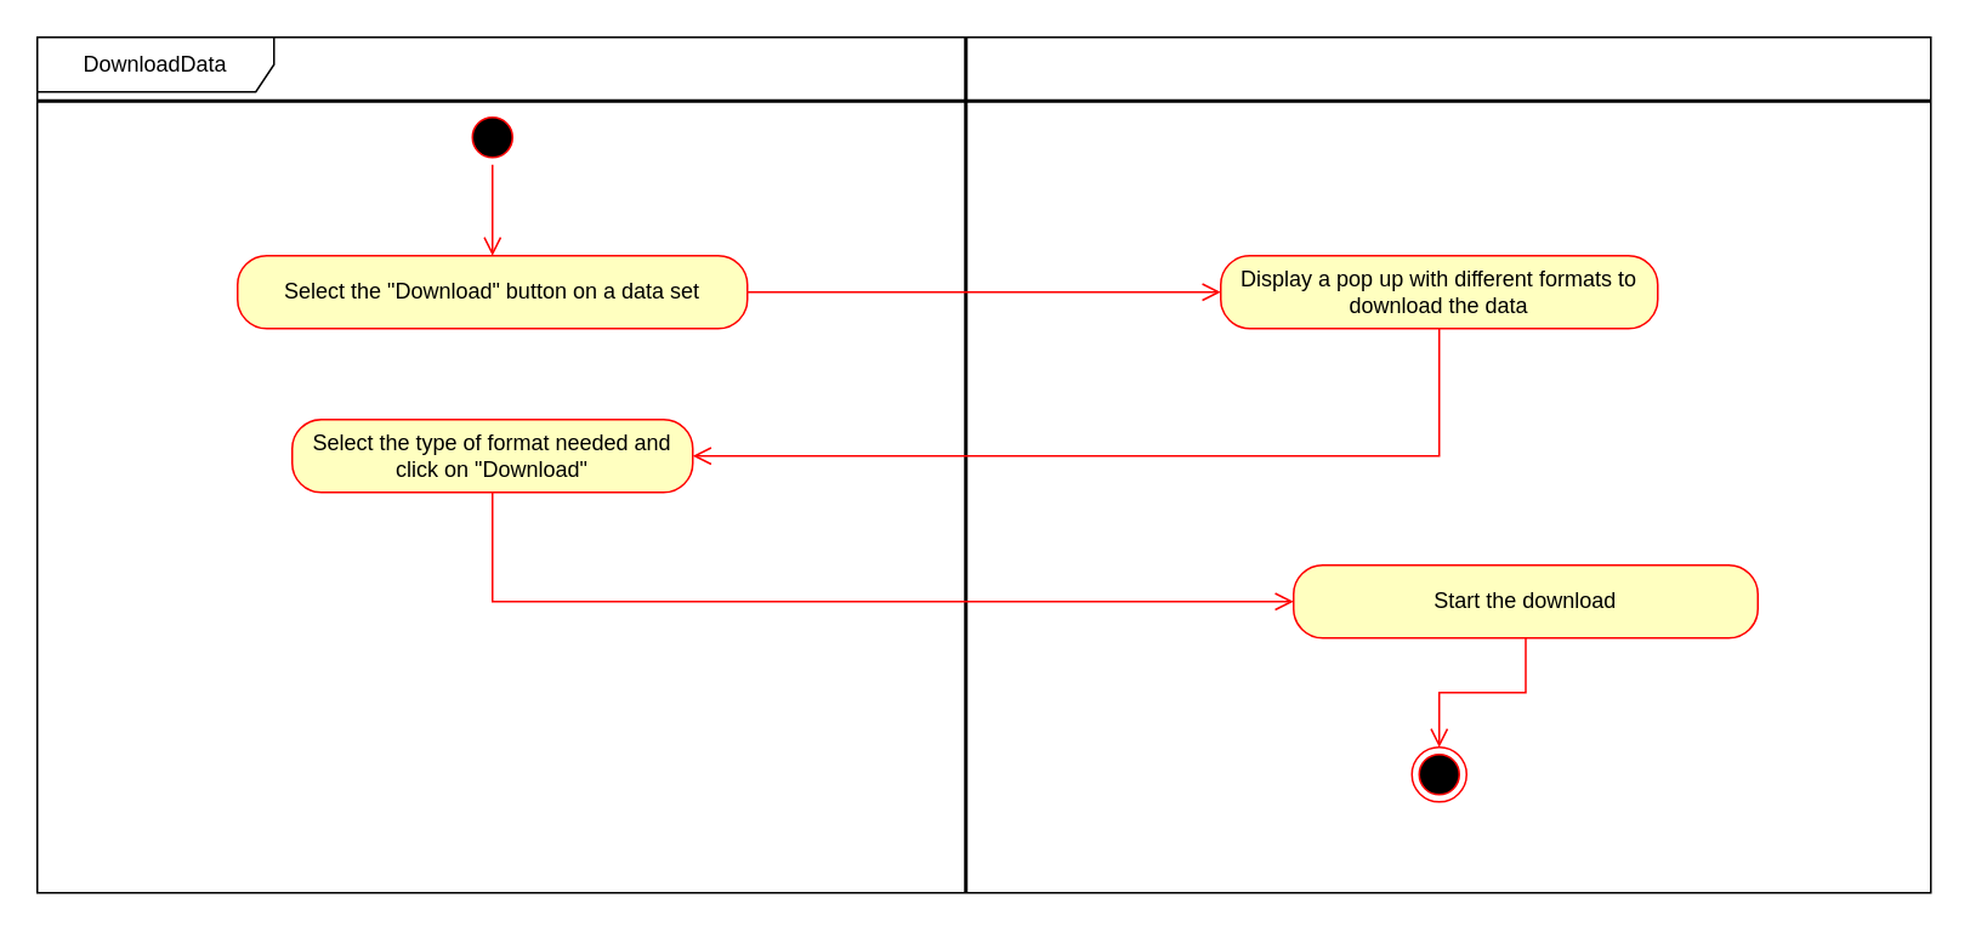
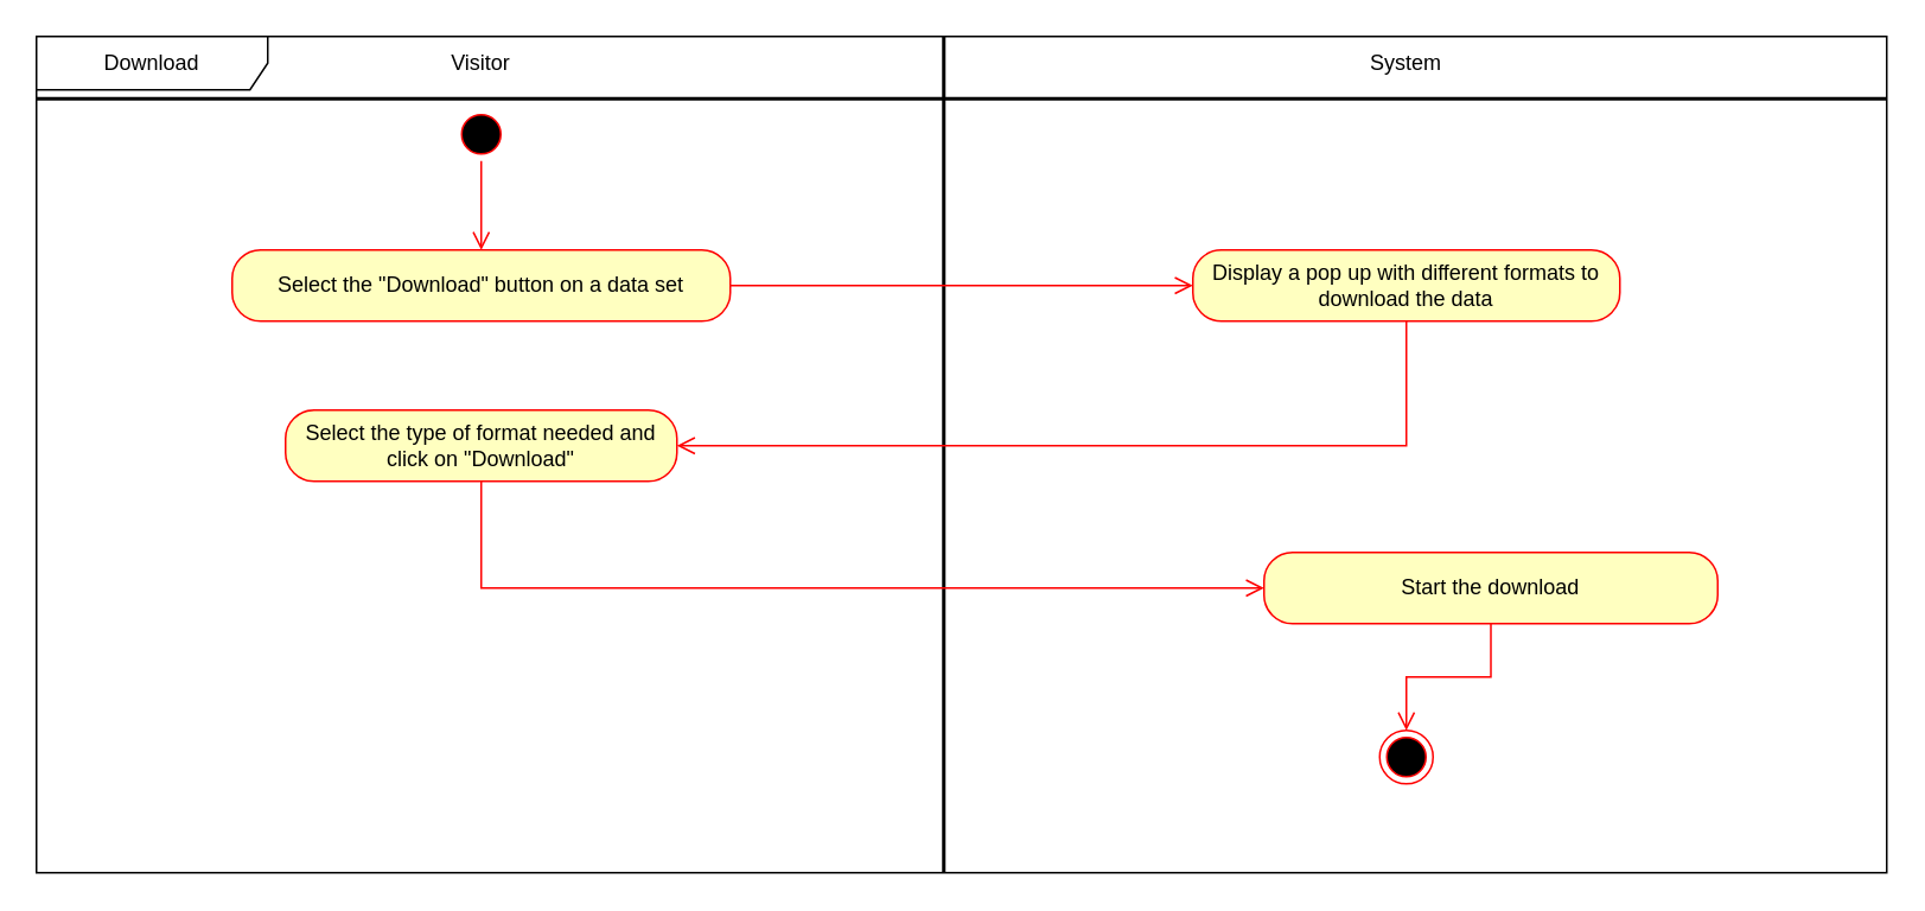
- <mxCell id="2" value="DownloadData" style="shape=umlFrame;whiteSpace=wrap;html=1;width=130;height=30;" parent="1" vertex="1"><mxGeometry x="20" y="20" width="1040" height="470" as="geometry" /></mxCell>
+ <mxCell id="2" value="Download" style="shape=umlFrame;whiteSpace=wrap;html=1;width=130;height=30;" parent="1" vertex="1"><mxGeometry x="20" y="20" width="1040" height="470" as="geometry" /></mxCell>
+ <mxCell id="8" value="Visitor" style="text;html=1;strokeColor=none;fillColor=none;align=center;verticalAlign=middle;whiteSpace=wrap;rounded=0;" parent="1" vertex="1"><mxGeometry x="215" y="20" width="110" height="30" as="geometry" /></mxCell>
+ <mxCell id="9" value="System" style="text;html=1;strokeColor=none;fillColor=none;align=center;verticalAlign=middle;whiteSpace=wrap;rounded=0;" parent="1" vertex="1"><mxGeometry x="760" y="20" width="60" height="30" as="geometry" /></mxCell>
